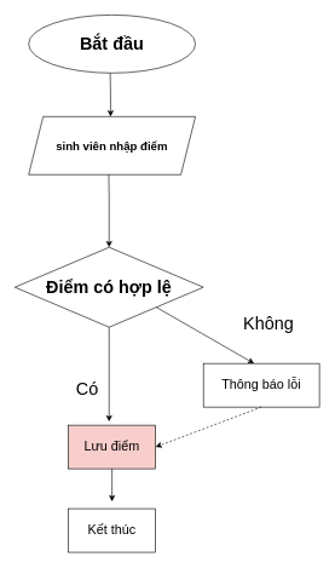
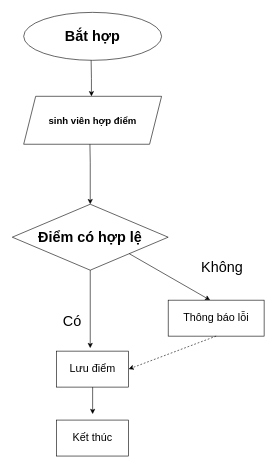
- <mxCell id="2" value="&lt;b&gt;&lt;font style=&quot;font-size: 24px;&quot;&gt;Bắt đầu&lt;/font&gt;&lt;/b&gt;" style="ellipse;whiteSpace=wrap;html=1;" vertex="1" parent="1"><mxGeometry x="39" y="20" width="230" height="80" as="geometry" /></mxCell>
+ <mxCell id="2" value="&lt;b&gt;&lt;font style=&quot;font-size: 24px;&quot;&gt;Bắt hợp&lt;/font&gt;&lt;/b&gt;" style="ellipse;whiteSpace=wrap;html=1;" vertex="1" parent="1"><mxGeometry x="39" y="20" width="230" height="80" as="geometry" /></mxCell>
- <mxCell id="4" value="&lt;font style=&quot;font-size: 18px;&quot;&gt;&lt;span style=&quot;color: rgb(0, 0, 0); font-family: Arial, sans-serif; font-size: 16px; text-align: left; white-space-collapse: preserve; background-color: rgb(255, 255, 255);&quot;&gt;&lt;b&gt;sinh viên nhập điểm&lt;/b&gt;&lt;/span&gt;&lt;b&gt;&lt;/b&gt;&lt;/font&gt;" style="shape=parallelogram;perimeter=parallelogramPerimeter;whiteSpace=wrap;html=1;fixedSize=1;" vertex="1" parent="1"><mxGeometry x="39" y="160" width="230" height="80" as="geometry" /></mxCell>
+ <mxCell id="4" value="&lt;font style=&quot;font-size: 18px;&quot;&gt;&lt;span style=&quot;color: rgb(0, 0, 0); font-family: Arial, sans-serif; font-size: 16px; text-align: left; white-space-collapse: preserve; background-color: rgb(255, 255, 255);&quot;&gt;&lt;b&gt;sinh viên hợp điểm&lt;/b&gt;&lt;/span&gt;&lt;b&gt;&lt;/b&gt;&lt;/font&gt;" style="shape=parallelogram;perimeter=parallelogramPerimeter;whiteSpace=wrap;html=1;fixedSize=1;" vertex="1" parent="1"><mxGeometry x="39" y="160" width="230" height="80" as="geometry" /></mxCell>
- <mxCell id="12" value="&lt;font style=&quot;font-size: 18px;&quot;&gt;Lưu điểm&lt;/font&gt;" style="rounded=0;whiteSpace=wrap;html=1;fillColor=#f8cecc;" vertex="1" parent="1"><mxGeometry x="94" y="585" width="120" height="60" as="geometry" /></mxCell>
+ <mxCell id="12" value="&lt;font style=&quot;font-size: 18px;&quot;&gt;Lưu điểm&lt;/font&gt;" style="rounded=0;whiteSpace=wrap;html=1;" vertex="1" parent="1"><mxGeometry x="94" y="585" width="120" height="60" as="geometry" /></mxCell>
